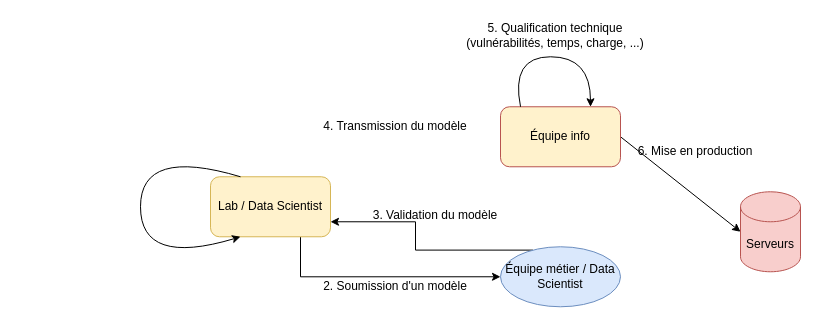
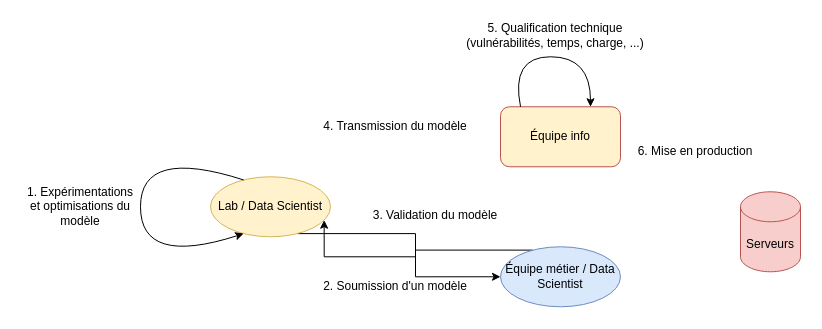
- <mxCell id="4" style="rounded=0;orthogonalLoop=1;jettySize=auto;html=1;exitX=1;exitY=0.5;exitDx=0;exitDy=0;entryX=0;entryY=0.5;entryDx=0;entryDy=0;entryPerimeter=0;" edge="1" parent="1" source="5" target="15"><mxGeometry relative="1" as="geometry" /></mxCell>
+ <mxCell id="12" value="1. Expérimentations et optimisations du modèle " style="text;html=1;strokeColor=none;fillColor=none;align=center;verticalAlign=middle;whiteSpace=wrap;rounded=0;" vertex="1" parent="1"><mxGeometry x="20" y="191.27" width="120" height="30" as="geometry" /></mxCell>
- <mxCell id="3" value="Lab / Data Scientist" style="rounded=1;whiteSpace=wrap;html=1;fillColor=#fff2cc;strokeColor=#d6b656;" vertex="1" parent="1"><mxGeometry x="210" y="176.27" width="120" height="60" as="geometry" /></mxCell>
+ <mxCell id="3" value="Lab / Data Scientist" style="ellipse;whiteSpace=wrap;html=1;fillColor=#fff2cc;strokeColor=#d6b656;" vertex="1" parent="1"><mxGeometry x="210" y="176.27" width="120" height="60" as="geometry" /></mxCell>
